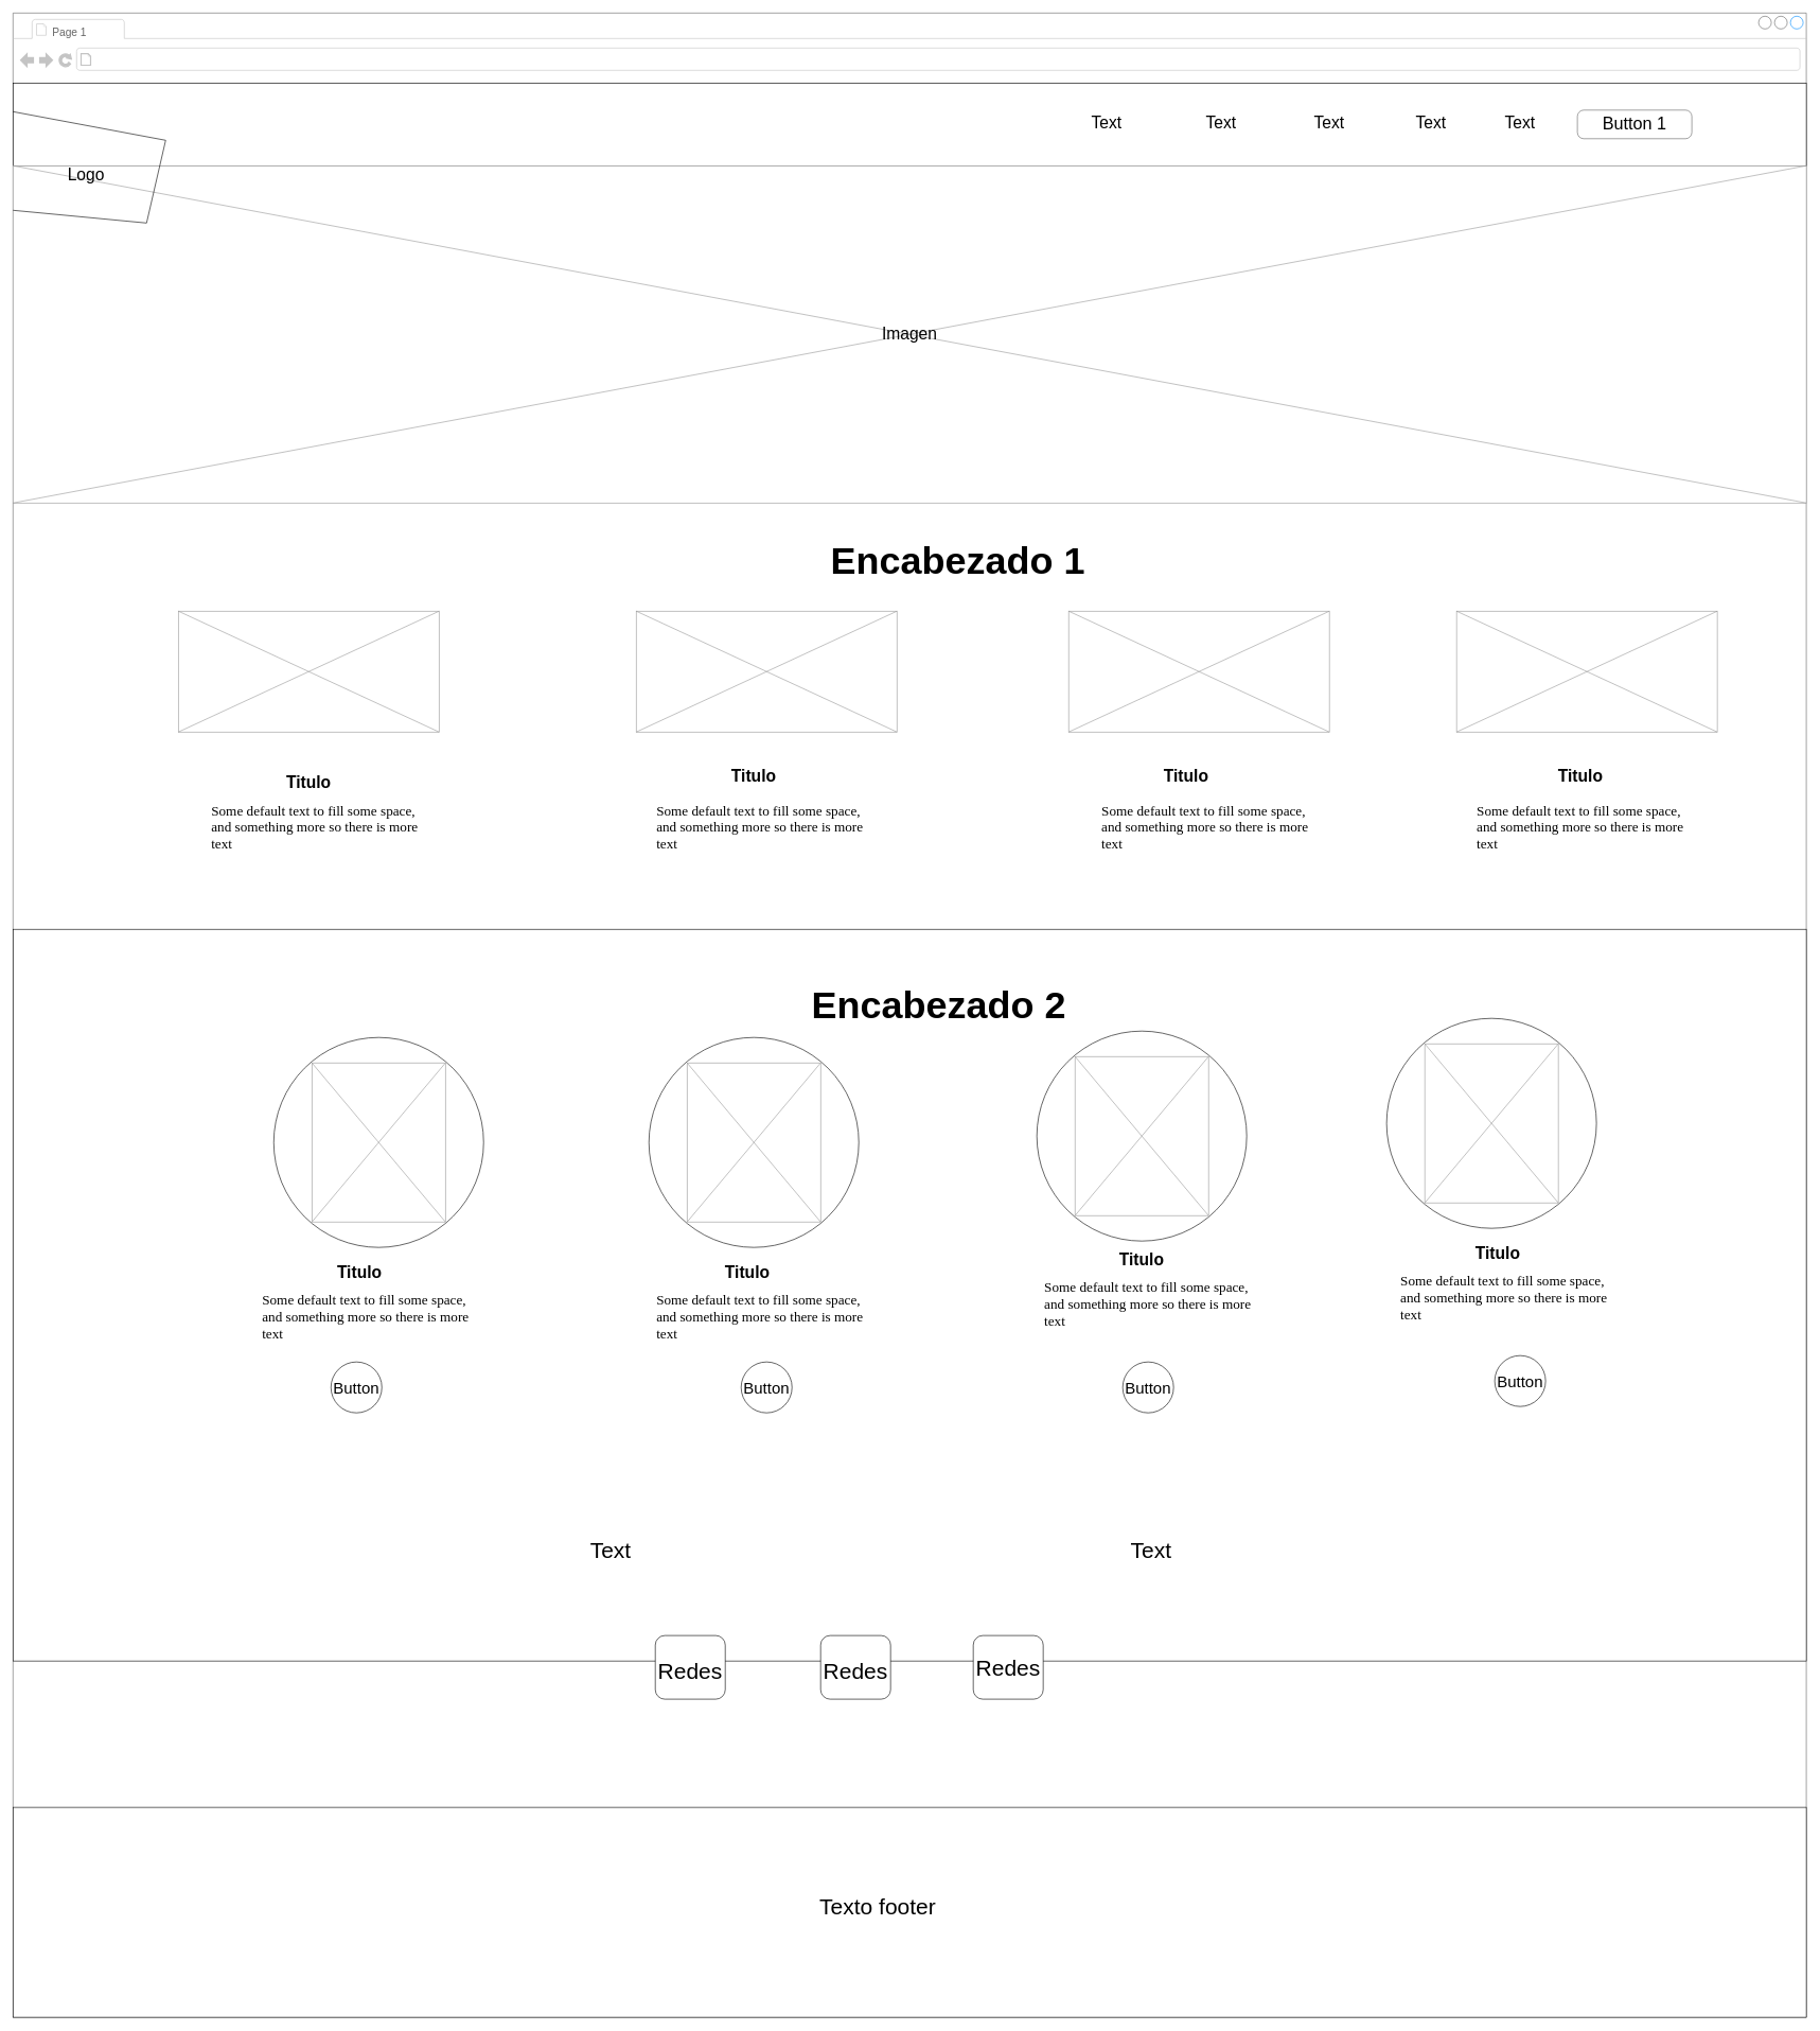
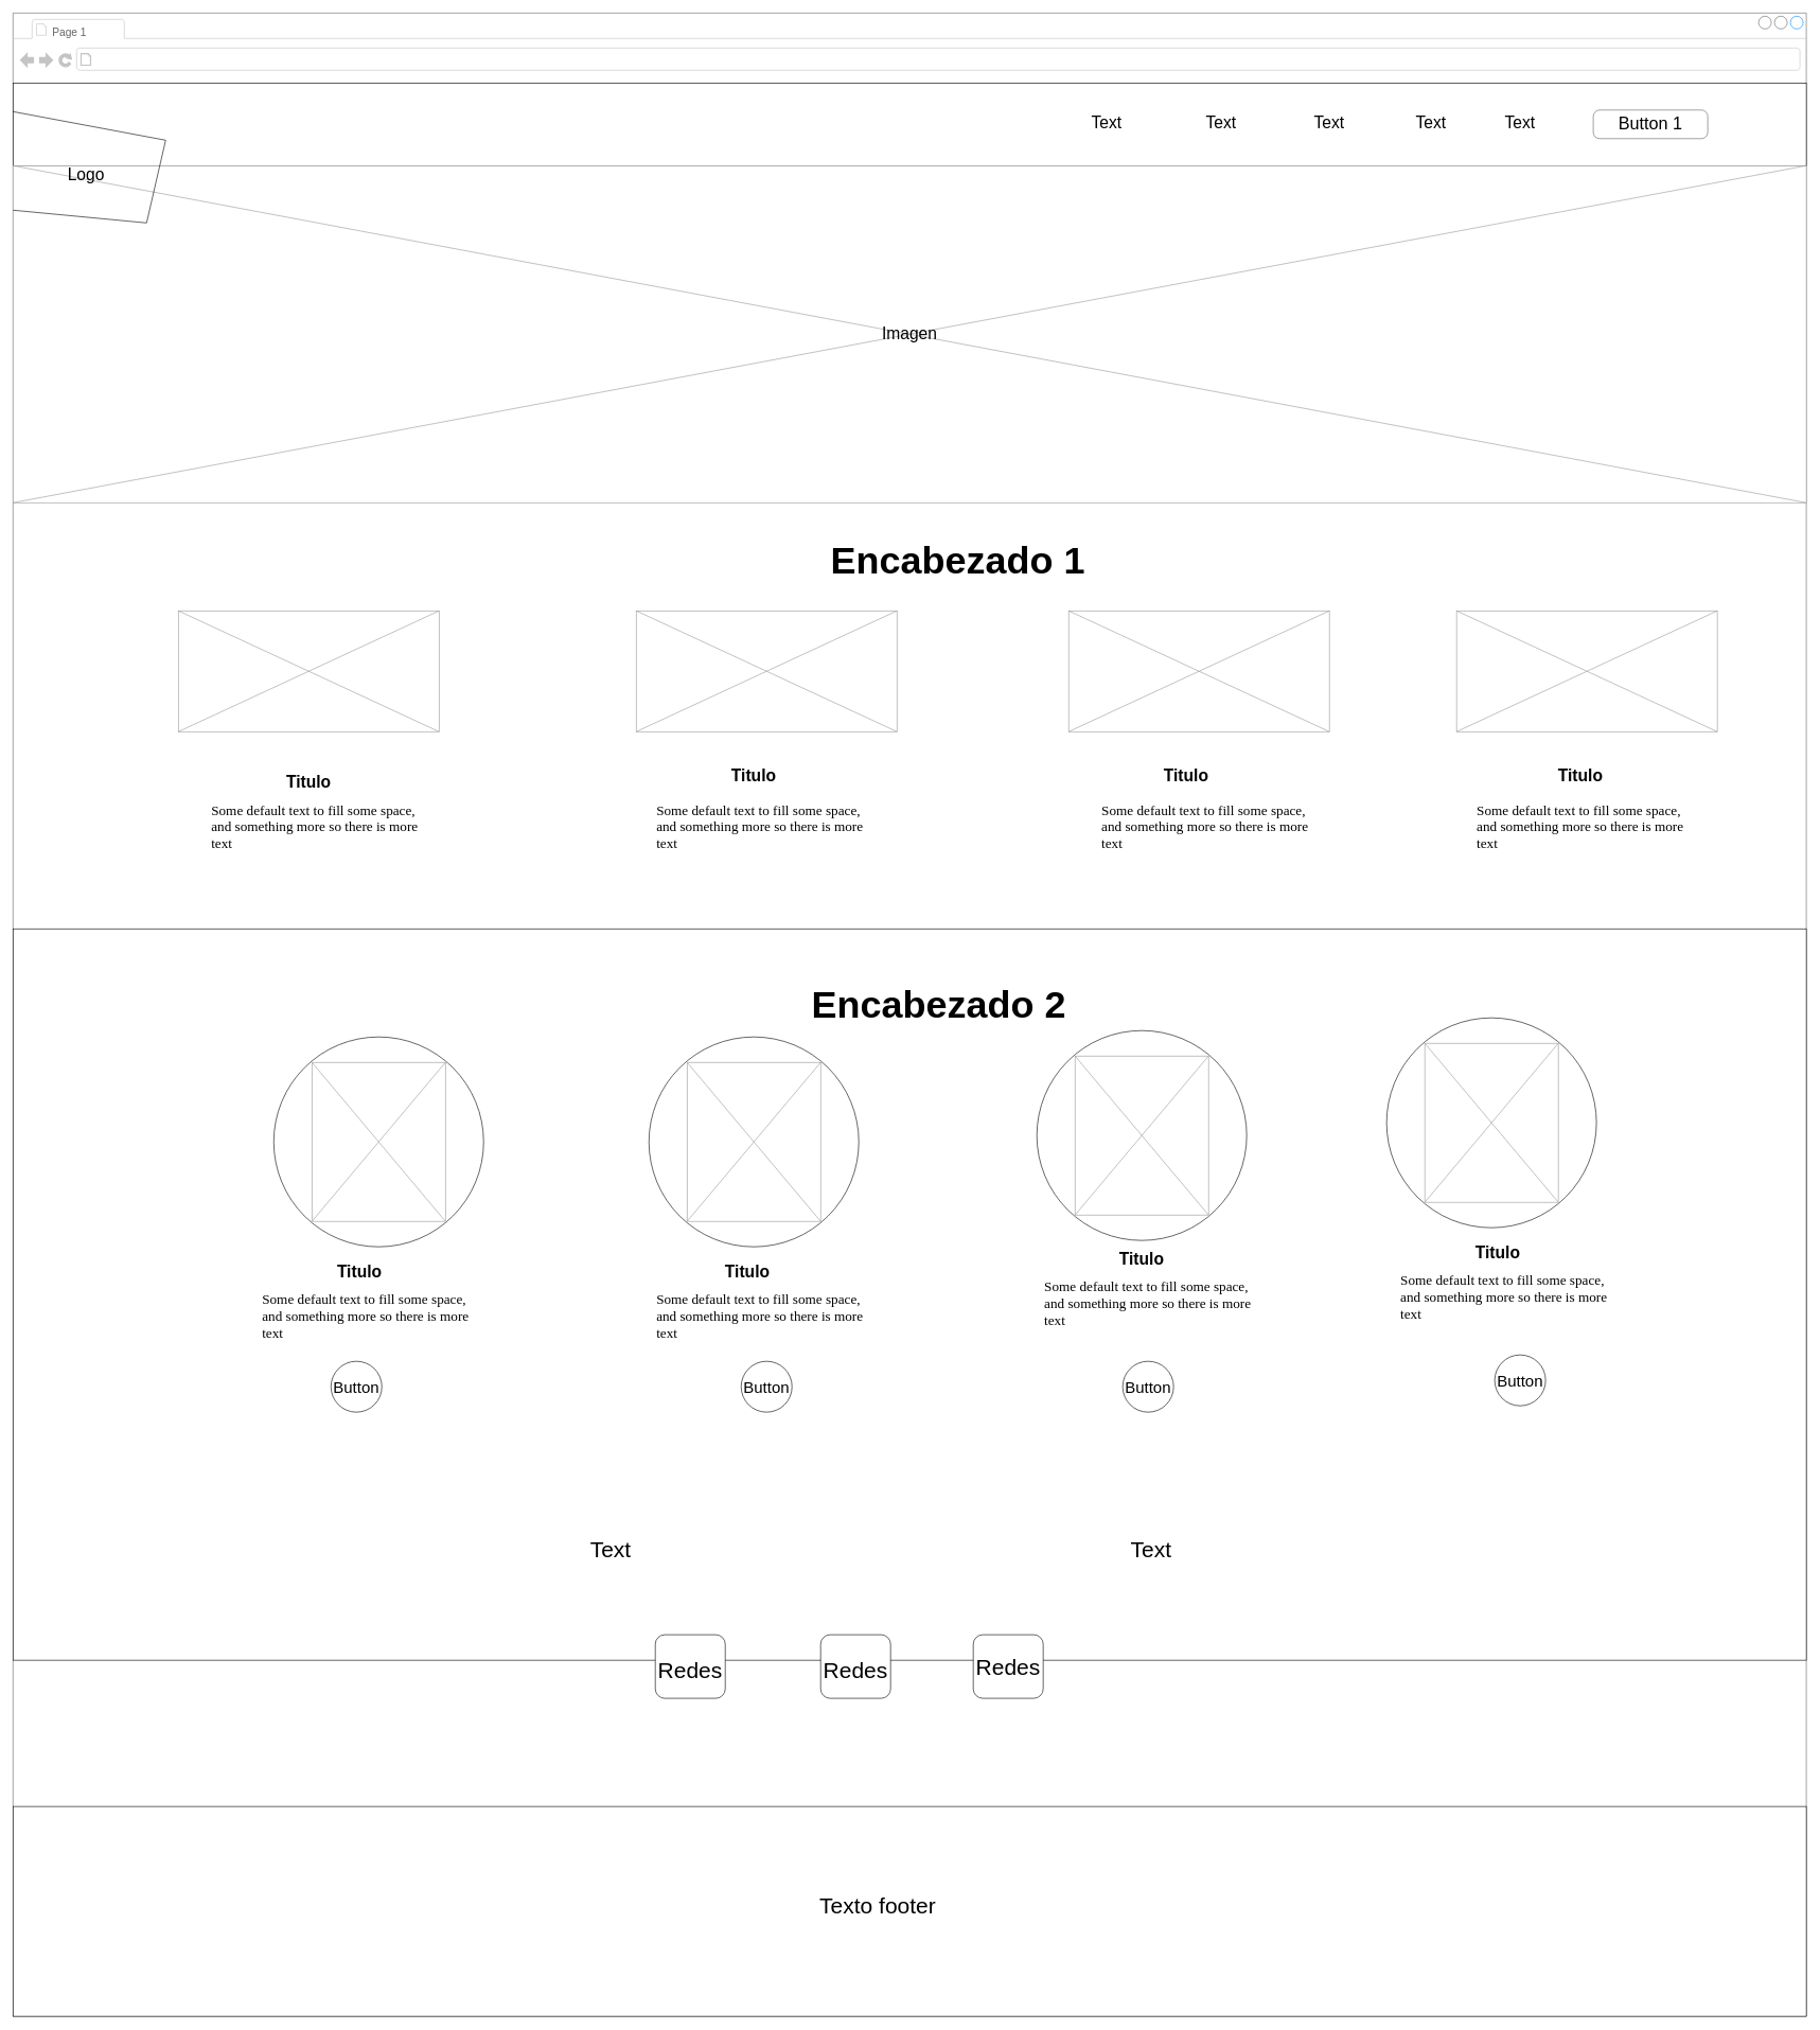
- <mxCell id="6" value="&lt;font style=&quot;font-size: 27px;&quot;&gt;Button 1&lt;/font&gt;" style="strokeWidth=1;shadow=0;dashed=0;align=center;html=1;shape=mxgraph.mockup.buttons.button;strokeColor=#666666;mainText=;buttonStyle=round;fontSize=17;fontStyle=0;fillColor=none;whiteSpace=wrap;rounded=0;labelBackgroundColor=none;" vertex="1" parent="2"><mxGeometry x="2460" y="152.5" width="180" height="45" as="geometry" /></mxCell>
+ <mxCell id="6" value="&lt;font style=&quot;font-size: 27px;&quot;&gt;Button 1&lt;/font&gt;" style="strokeWidth=1;shadow=0;dashed=0;align=center;html=1;shape=mxgraph.mockup.buttons.button;strokeColor=#666666;mainText=;buttonStyle=round;fontSize=17;fontStyle=0;fillColor=none;whiteSpace=wrap;rounded=0;labelBackgroundColor=none;" vertex="1" parent="2"><mxGeometry x="2485" y="152.5" width="180" height="45" as="geometry" /></mxCell>
